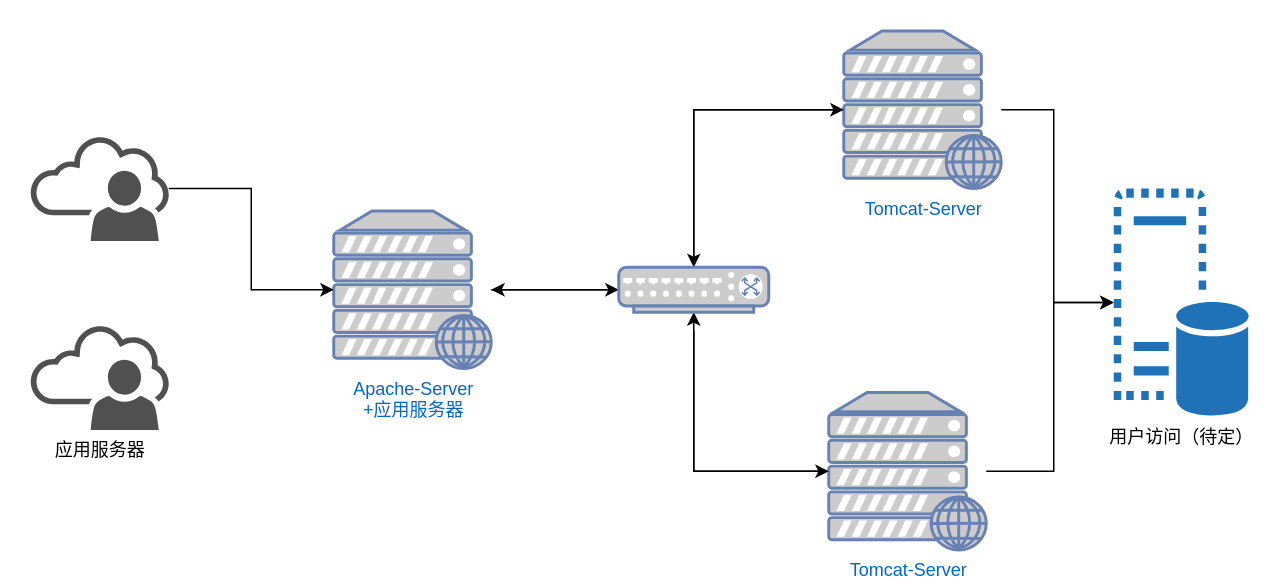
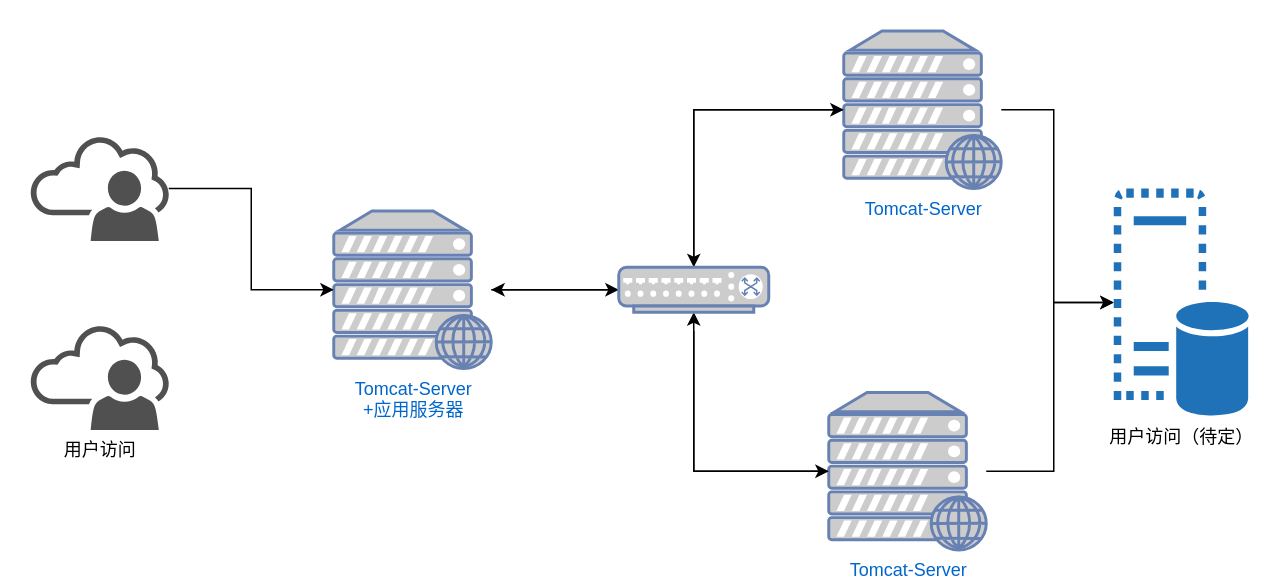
- <mxCell id="2" value="&lt;span lang=&quot;EN-US&quot;&gt;Apache-Server&lt;br&gt;+应用服务器&lt;br&gt;&lt;br&gt;&lt;/span&gt;" style="fontColor=#0066CC;verticalAlign=top;verticalLabelPosition=bottom;labelPosition=center;align=center;html=1;outlineConnect=0;fillColor=#CCCCCC;strokeColor=#6881B3;gradientColor=none;gradientDirection=north;strokeWidth=2;shape=mxgraph.networks.web_server;" parent="1" vertex="1"><mxGeometry x="222" y="140" width="105" height="105" as="geometry" /></mxCell>
+ <mxCell id="2" value="&lt;span lang=&quot;EN-US&quot;&gt;Tomcat-Server&lt;br&gt;+应用服务器&lt;br&gt;&lt;br&gt;&lt;/span&gt;" style="fontColor=#0066CC;verticalAlign=top;verticalLabelPosition=bottom;labelPosition=center;align=center;html=1;outlineConnect=0;fillColor=#CCCCCC;strokeColor=#6881B3;gradientColor=none;gradientDirection=north;strokeWidth=2;shape=mxgraph.networks.web_server;" parent="1" vertex="1"><mxGeometry x="222" y="140" width="105" height="105" as="geometry" /></mxCell>
- <mxCell id="16" value="应用服务器&lt;br&gt;&lt;br&gt;" style="pointerEvents=1;shadow=0;dashed=0;html=1;strokeColor=none;fillColor=#505050;labelPosition=center;verticalLabelPosition=bottom;verticalAlign=top;outlineConnect=0;align=center;shape=mxgraph.office.users.online_user;" parent="1" vertex="1"><mxGeometry x="20" y="216" width="92" height="70" as="geometry" /></mxCell>
+ <mxCell id="16" value="用户访问&lt;br&gt;&lt;br&gt;" style="pointerEvents=1;shadow=0;dashed=0;html=1;strokeColor=none;fillColor=#505050;labelPosition=center;verticalLabelPosition=bottom;verticalAlign=top;outlineConnect=0;align=center;shape=mxgraph.office.users.online_user;" parent="1" vertex="1"><mxGeometry x="20" y="216" width="92" height="70" as="geometry" /></mxCell>
